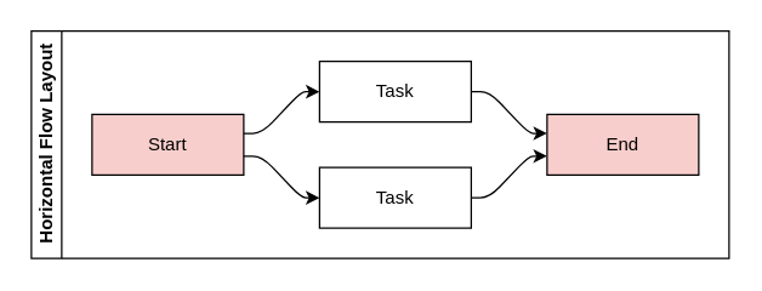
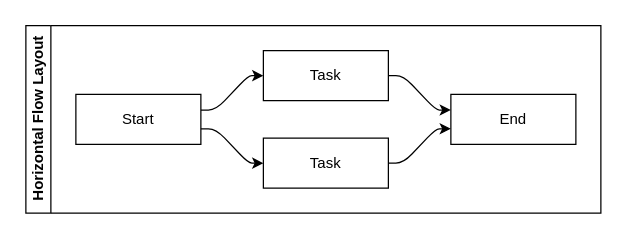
- <mxCell id="3" value="Start" style="whiteSpace=wrap;html=1;fillColor=#f8cecc;" vertex="1" parent="2"><mxGeometry x="40" y="55" width="100" height="40" as="geometry" /></mxCell>
+ <mxCell id="3" value="Start" style="whiteSpace=wrap;html=1;" vertex="1" parent="2"><mxGeometry x="40" y="55" width="100" height="40" as="geometry" /></mxCell>
- <mxCell id="8" value="End" style="whiteSpace=wrap;html=1;fillColor=#f8cecc;" vertex="1" parent="2"><mxGeometry x="340" y="55" width="100" height="40" as="geometry" /></mxCell>
+ <mxCell id="8" value="End" style="whiteSpace=wrap;html=1;" vertex="1" parent="2"><mxGeometry x="340" y="55" width="100" height="40" as="geometry" /></mxCell>
